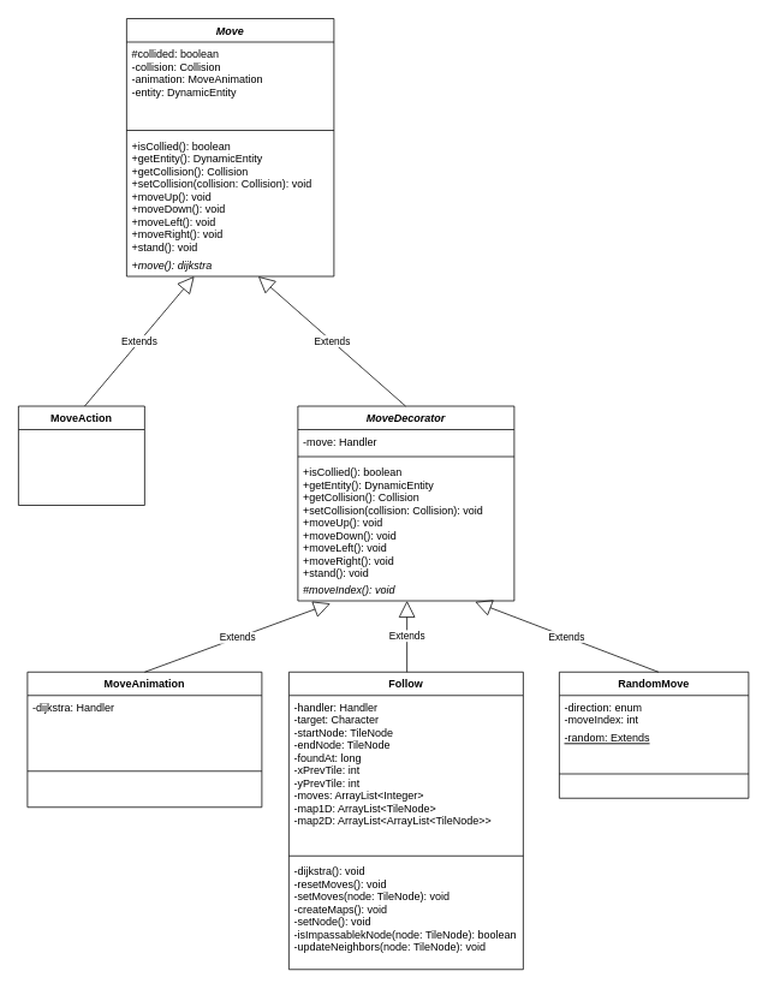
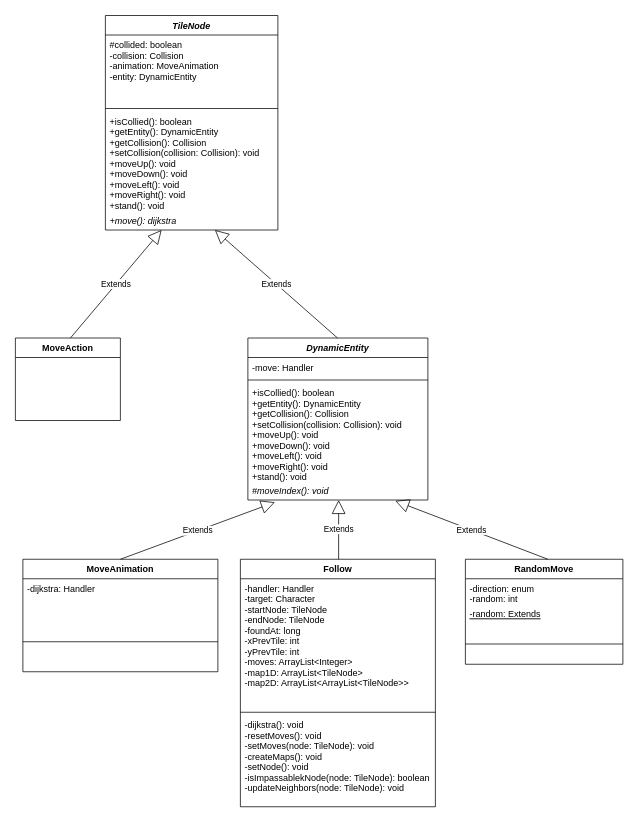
- <mxCell id="11" value="Move" style="swimlane;fontStyle=3;align=center;verticalAlign=top;childLayout=stackLayout;horizontal=1;startSize=26;horizontalStack=0;resizeParent=1;resizeParentMax=0;resizeLast=0;collapsible=1;marginBottom=0;" parent="1" vertex="1"><mxGeometry x="140" y="20" width="230" height="286" as="geometry" /></mxCell>
+ <mxCell id="11" value="TileNode" style="swimlane;fontStyle=3;align=center;verticalAlign=top;childLayout=stackLayout;horizontal=1;startSize=26;horizontalStack=0;resizeParent=1;resizeParentMax=0;resizeLast=0;collapsible=1;marginBottom=0;" parent="1" vertex="1"><mxGeometry x="140" y="20" width="230" height="286" as="geometry" /></mxCell>
- <mxCell id="17" value="MoveDecorator" style="swimlane;fontStyle=3;align=center;verticalAlign=top;childLayout=stackLayout;horizontal=1;startSize=26;horizontalStack=0;resizeParent=1;resizeParentMax=0;resizeLast=0;collapsible=1;marginBottom=0;" vertex="1" parent="1"><mxGeometry x="330" y="450" width="240" height="216" as="geometry" /></mxCell>
+ <mxCell id="17" value="DynamicEntity" style="swimlane;fontStyle=3;align=center;verticalAlign=top;childLayout=stackLayout;horizontal=1;startSize=26;horizontalStack=0;resizeParent=1;resizeParentMax=0;resizeLast=0;collapsible=1;marginBottom=0;" vertex="1" parent="1"><mxGeometry x="330" y="450" width="240" height="216" as="geometry" /></mxCell>
- <mxCell id="8" value="-direction: enum&#10;-moveIndex: int&#10;" style="text;strokeColor=none;fillColor=none;align=left;verticalAlign=top;spacingLeft=4;spacingRight=4;overflow=hidden;rotatable=0;points=[[0,0.5],[1,0.5]];portConstraint=eastwest;" parent="6" vertex="1"><mxGeometry y="26" width="210" height="34" as="geometry" /></mxCell>
+ <mxCell id="8" value="-direction: enum&#10;-random: int&#10;" style="text;strokeColor=none;fillColor=none;align=left;verticalAlign=top;spacingLeft=4;spacingRight=4;overflow=hidden;rotatable=0;points=[[0,0.5],[1,0.5]];portConstraint=eastwest;" parent="6" vertex="1"><mxGeometry y="26" width="210" height="34" as="geometry" /></mxCell>
